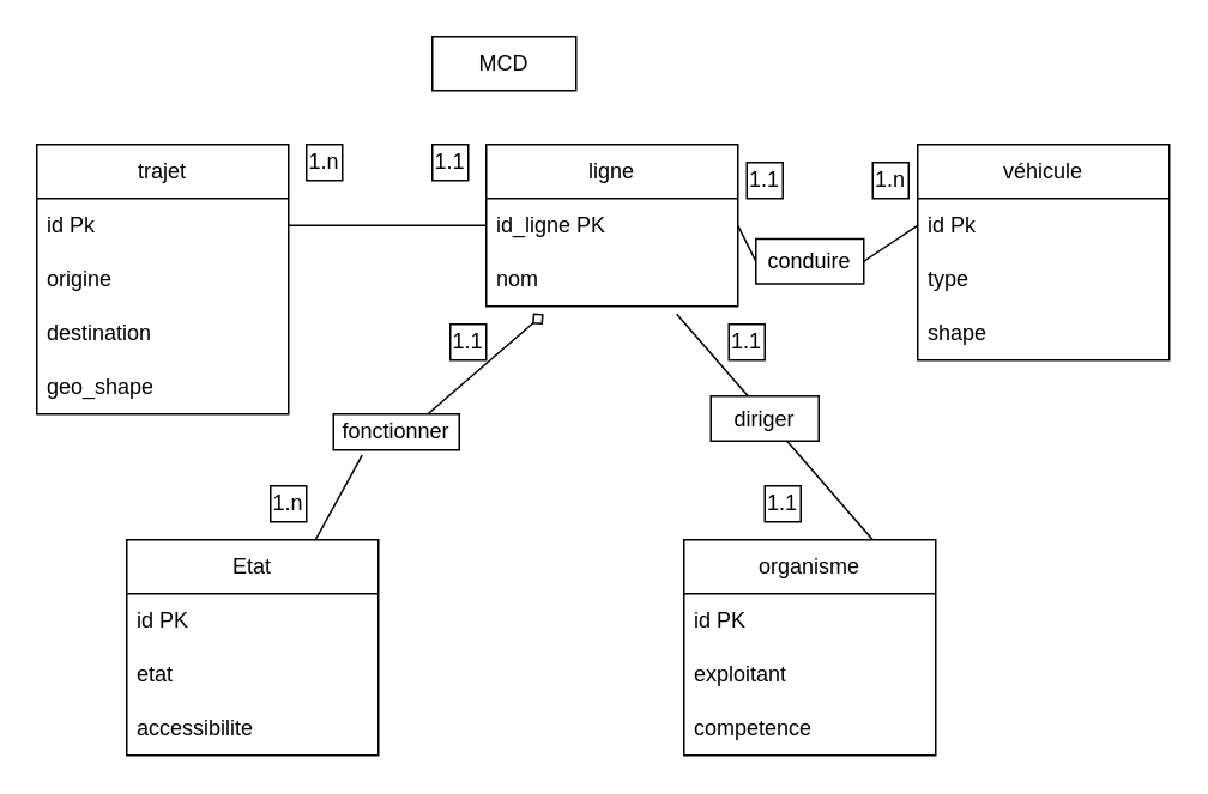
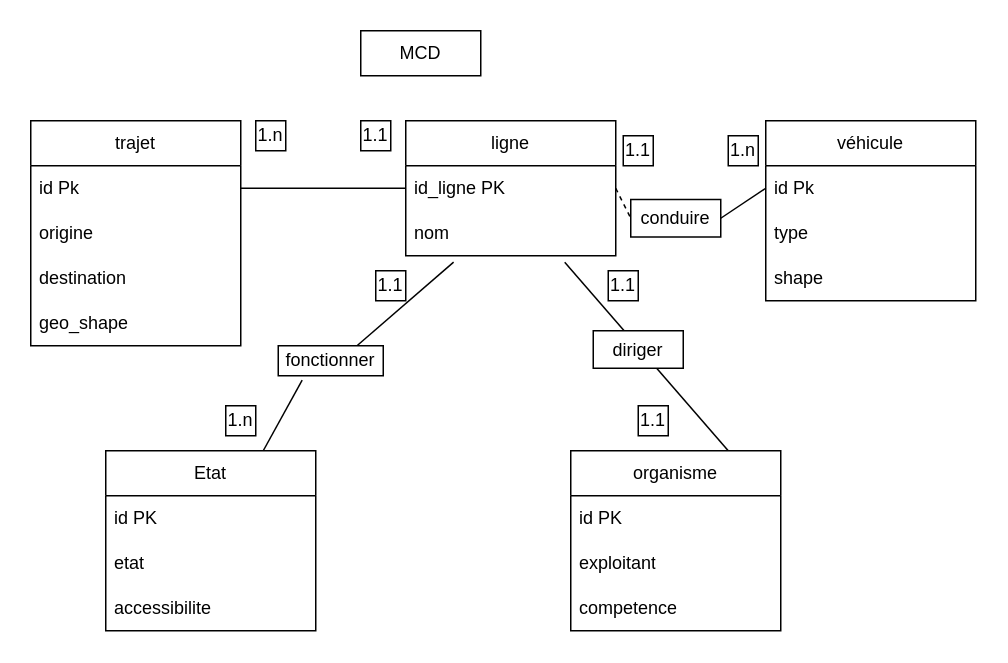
- <mxCell id="27" value="" style="edgeStyle=none;html=1;exitX=1;exitY=0.5;exitDx=0;exitDy=0;entryX=0;entryY=0.5;entryDx=0;entryDy=0;endArrow=none;endFill=0;" parent="1" source="3" target="28" edge="1"><mxGeometry relative="1" as="geometry"><mxPoint x="400" y="125" as="sourcePoint" /><mxPoint x="460" y="125" as="targetPoint" /></mxGeometry></mxCell>
+ <mxCell id="27" value="" style="edgeStyle=none;html=1;exitX=1;exitY=0.5;exitDx=0;exitDy=0;entryX=0;entryY=0.5;entryDx=0;entryDy=0;endArrow=none;endFill=0;dashed=1;" parent="1" source="3" target="28" edge="1"><mxGeometry relative="1" as="geometry"><mxPoint x="400" y="125" as="sourcePoint" /><mxPoint x="460" y="125" as="targetPoint" /></mxGeometry></mxCell>
- <mxCell id="15" style="edgeStyle=none;html=1;exitX=0.75;exitY=0;exitDx=0;exitDy=0;entryX=0.228;entryY=1.143;entryDx=0;entryDy=0;entryPerimeter=0;endArrow=diamond;endFill=0;startArrow=none;" parent="1" source="30" target="4" edge="1"><mxGeometry relative="1" as="geometry" /></mxCell>
+ <mxCell id="15" style="edgeStyle=none;html=1;exitX=0.75;exitY=0;exitDx=0;exitDy=0;entryX=0.228;entryY=1.143;entryDx=0;entryDy=0;entryPerimeter=0;endArrow=none;endFill=0;startArrow=none;" parent="1" source="30" target="4" edge="1"><mxGeometry relative="1" as="geometry" /></mxCell>
